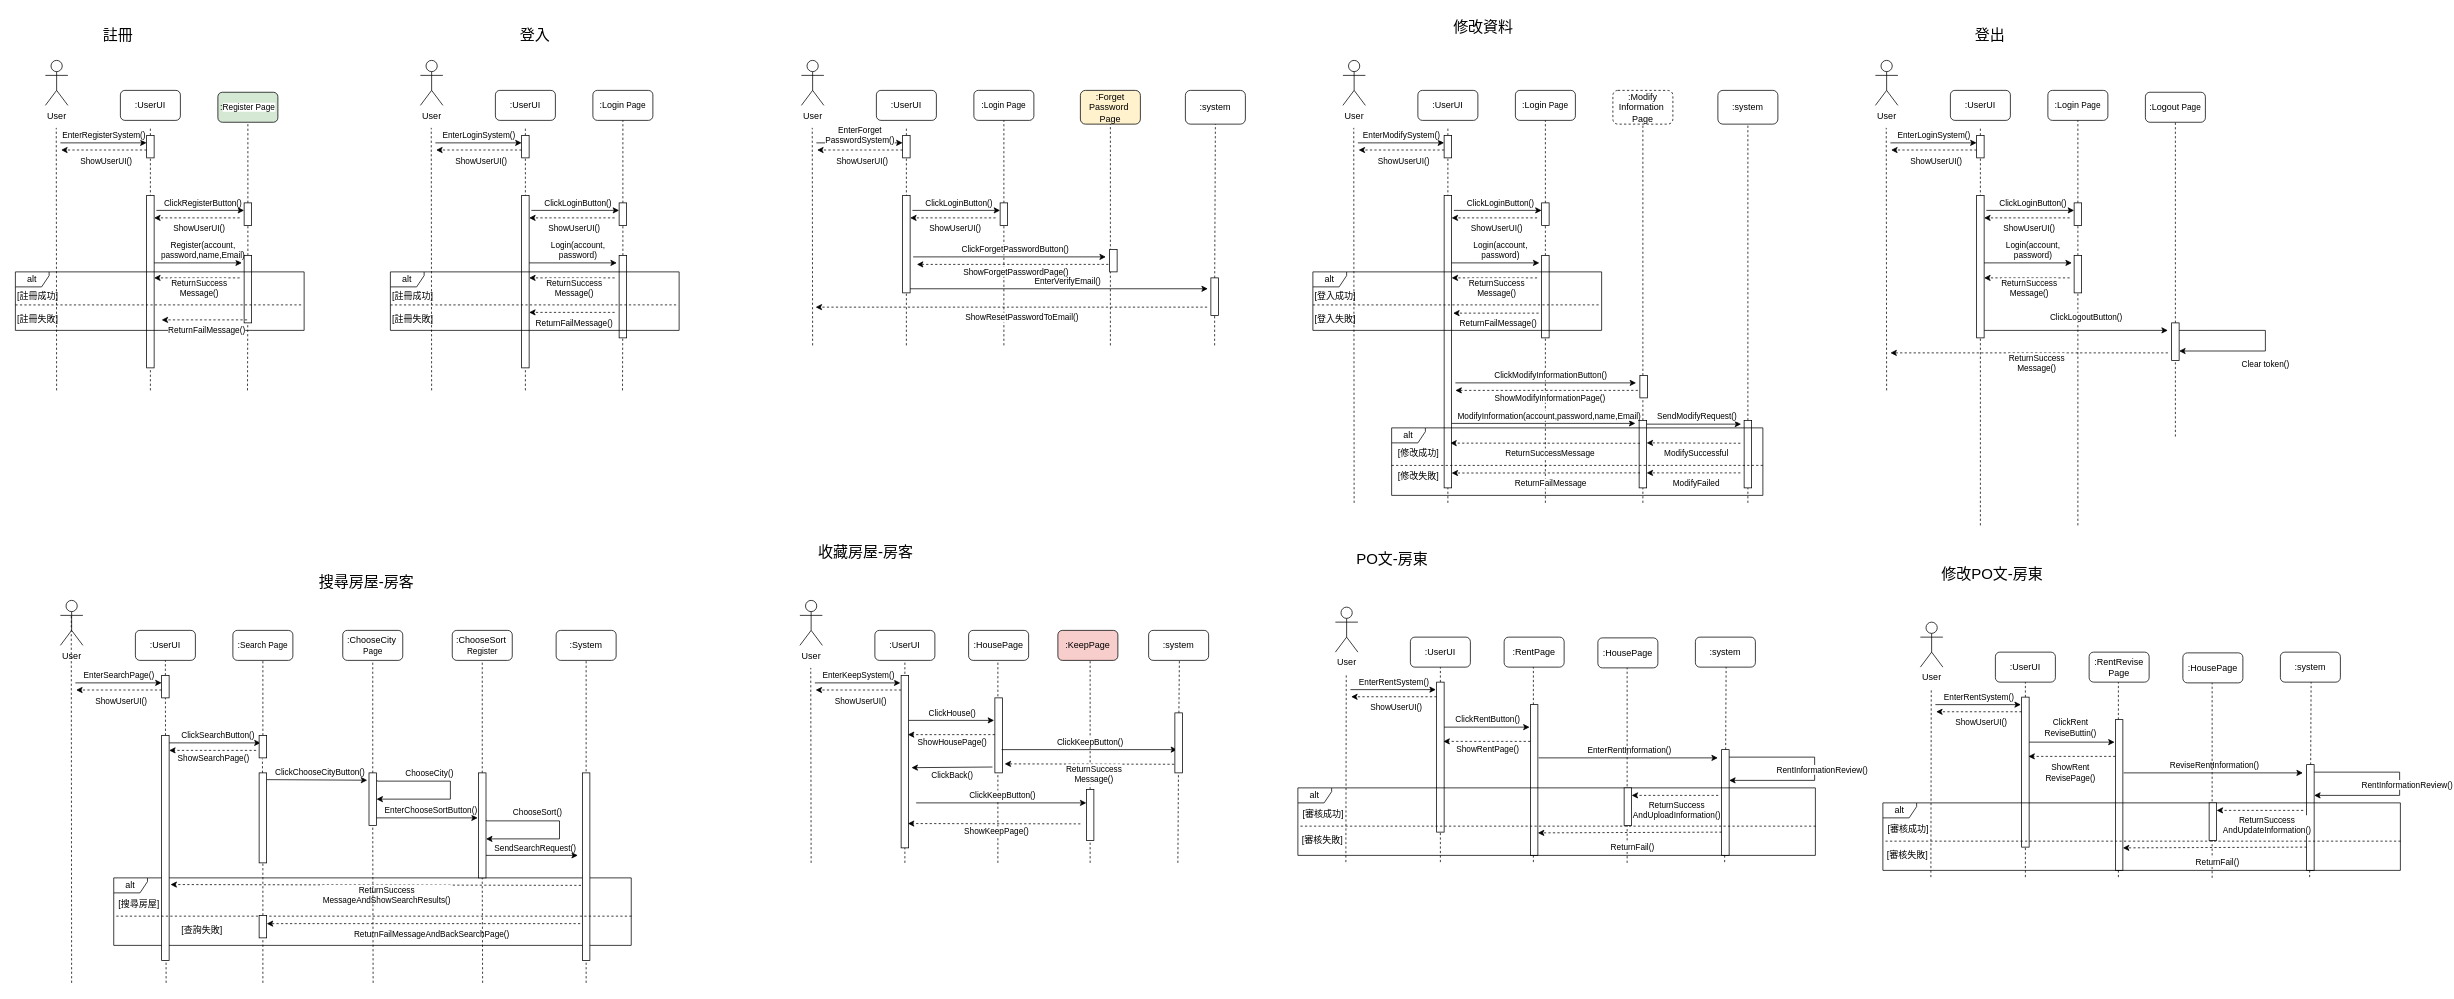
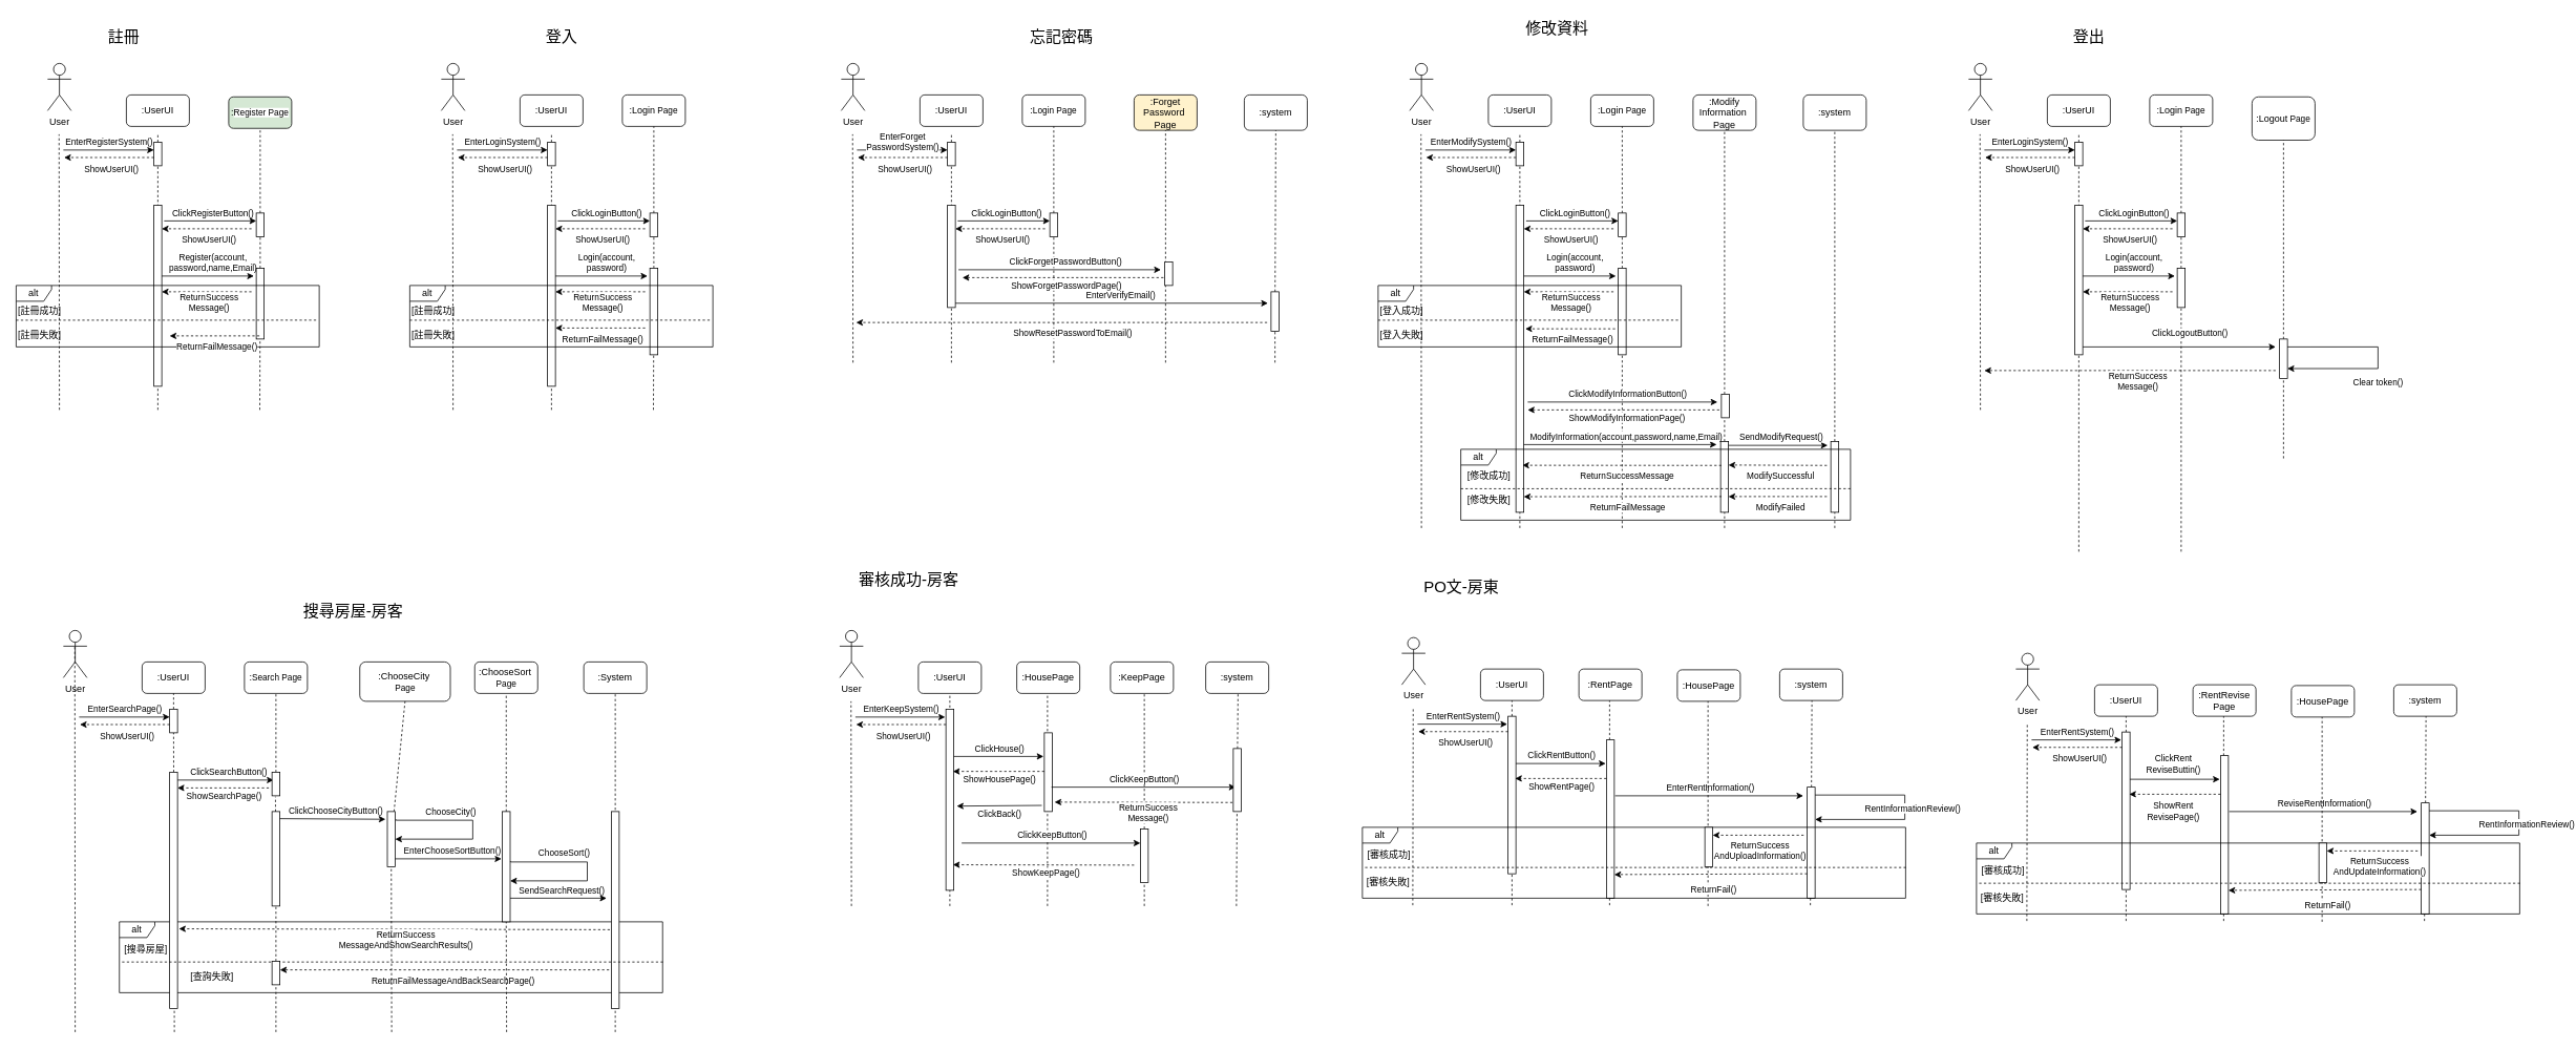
+ <mxCell id="143" value="&lt;font style=&quot;font-size: 20px;&quot;&gt;忘記密碼&lt;/font&gt;" style="text;html=1;align=center;verticalAlign=middle;whiteSpace=wrap;rounded=0;" parent="1" vertex="1"><mxGeometry x="1298" y="30" width="100" height="30" as="geometry" /></mxCell>
- <mxCell id="112" value=":&lt;span style=&quot;text-wrap: nowrap;&quot;&gt;Modify&lt;/span&gt;&lt;div&gt;&lt;span style=&quot;text-wrap: nowrap;&quot;&gt;Information&lt;/span&gt;&lt;span style=&quot;background-color: initial; text-wrap: nowrap;&quot;&gt;&amp;nbsp;&lt;/span&gt;&lt;div&gt;&lt;div&gt;&lt;span style=&quot;text-wrap: nowrap;&quot;&gt;Page&lt;/span&gt;&lt;/div&gt;&lt;/div&gt;&lt;/div&gt;" style="rounded=1;whiteSpace=wrap;html=1;dashed=1;" parent="1" vertex="1"><mxGeometry x="2150" y="120" width="80" height="45" as="geometry" /></mxCell>
+ <mxCell id="112" value=":&lt;span style=&quot;text-wrap: nowrap;&quot;&gt;Modify&lt;/span&gt;&lt;div&gt;&lt;span style=&quot;text-wrap: nowrap;&quot;&gt;Information&lt;/span&gt;&lt;span style=&quot;background-color: initial; text-wrap: nowrap;&quot;&gt;&amp;nbsp;&lt;/span&gt;&lt;div&gt;&lt;div&gt;&lt;span style=&quot;text-wrap: nowrap;&quot;&gt;Page&lt;/span&gt;&lt;/div&gt;&lt;/div&gt;&lt;/div&gt;" style="rounded=1;whiteSpace=wrap;html=1;" parent="1" vertex="1"><mxGeometry x="2150" y="120" width="80" height="45" as="geometry" /></mxCell>
- <mxCell id="188" value=":Logout&lt;span style=&quot;font-size: 11px; text-wrap: nowrap; background-color: rgb(255, 255, 255);&quot;&gt;&amp;nbsp;Page&lt;/span&gt;" style="rounded=1;whiteSpace=wrap;html=1;" parent="1" vertex="1"><mxGeometry x="2860" y="122.5" width="80" height="40" as="geometry" /></mxCell>
+ <mxCell id="188" value=":Logout&lt;span style=&quot;font-size: 11px; text-wrap: nowrap; background-color: rgb(255, 255, 255);&quot;&gt;&amp;nbsp;Page&lt;/span&gt;" style="rounded=1;whiteSpace=wrap;html=1;" parent="1" vertex="1"><mxGeometry x="2860" y="122.5" width="80" height="55" as="geometry" /></mxCell>
- <mxCell id="167" value="&lt;span style=&quot;font-size: 20px;&quot;&gt;收藏房屋-房客&lt;/span&gt;" style="text;html=1;align=center;verticalAlign=middle;whiteSpace=wrap;rounded=0;" parent="1" vertex="1"><mxGeometry x="1088" y="720" width="132" height="30" as="geometry" /></mxCell>
+ <mxCell id="167" value="&lt;span style=&quot;font-size: 20px;&quot;&gt;審核成功-房客&lt;/span&gt;" style="text;html=1;align=center;verticalAlign=middle;whiteSpace=wrap;rounded=0;" parent="1" vertex="1"><mxGeometry x="1088" y="720" width="132" height="30" as="geometry" /></mxCell>
- <mxCell id="257" value="&lt;span style=&quot;font-size: 20px;&quot;&gt;修改PO文-房東&lt;/span&gt;" style="text;html=1;align=center;verticalAlign=middle;whiteSpace=wrap;rounded=0;" parent="1" vertex="1"><mxGeometry x="2582" y="749" width="148" height="30" as="geometry" /></mxCell>
- <mxCell id="166" value="搜尋房屋-房客" style="text;html=1;align=center;verticalAlign=middle;whiteSpace=wrap;rounded=0;fontSize=20;" parent="1" vertex="1"><mxGeometry x="415.5" y="760" width="144.5" height="30" as="geometry" /></mxCell>
+ <mxCell id="166" value="搜尋房屋-房客" style="text;html=1;align=center;verticalAlign=middle;whiteSpace=wrap;rounded=0;fontSize=20;" parent="1" vertex="1"><mxGeometry x="375.5" y="760" width="144.5" height="30" as="geometry" /></mxCell>
- <mxCell id="131" value=":ChooseCity&lt;span style=&quot;font-size: 11px; text-wrap: nowrap; background-color: rgb(255, 255, 255);&quot;&gt;&amp;nbsp;&lt;/span&gt;&lt;div&gt;&lt;span style=&quot;font-size: 11px; text-wrap: nowrap; background-color: rgb(255, 255, 255);&quot;&gt;Page&lt;/span&gt;&lt;/div&gt;" style="rounded=1;whiteSpace=wrap;html=1;" parent="1" vertex="1"><mxGeometry x="456.5" y="840" width="80" height="40" as="geometry" /></mxCell>
+ <mxCell id="131" value=":ChooseCity&lt;span style=&quot;font-size: 11px; text-wrap: nowrap; background-color: rgb(255, 255, 255);&quot;&gt;&amp;nbsp;&lt;/span&gt;&lt;div&gt;&lt;span style=&quot;font-size: 11px; text-wrap: nowrap; background-color: rgb(255, 255, 255);&quot;&gt;Page&lt;/span&gt;&lt;/div&gt;" style="rounded=1;whiteSpace=wrap;html=1;" parent="1" vertex="1"><mxGeometry x="456.5" y="840" width="115" height="50" as="geometry" /></mxCell>
- <mxCell id="198" value=":ChooseSort&lt;span style=&quot;font-size: 11px; text-wrap: nowrap; background-color: rgb(255, 255, 255);&quot;&gt;&amp;nbsp;&lt;/span&gt;&lt;div&gt;&lt;span style=&quot;font-size: 11px; text-wrap: nowrap; background-color: rgb(255, 255, 255);&quot;&gt;Register&lt;/span&gt;&lt;/div&gt;" style="rounded=1;whiteSpace=wrap;html=1;" parent="1" vertex="1"><mxGeometry x="602.5" y="840" width="80" height="40" as="geometry" /></mxCell>
+ <mxCell id="198" value=":ChooseSort&lt;span style=&quot;font-size: 11px; text-wrap: nowrap; background-color: rgb(255, 255, 255);&quot;&gt;&amp;nbsp;&lt;/span&gt;&lt;div&gt;&lt;span style=&quot;font-size: 11px; text-wrap: nowrap; background-color: rgb(255, 255, 255);&quot;&gt;Page&lt;/span&gt;&lt;/div&gt;" style="rounded=1;whiteSpace=wrap;html=1;" parent="1" vertex="1"><mxGeometry x="602.5" y="840" width="80" height="40" as="geometry" /></mxCell>
- <mxCell id="148" value=":KeepPage" style="rounded=1;whiteSpace=wrap;html=1;fillColor=#f8cecc;" parent="1" vertex="1"><mxGeometry x="1410" y="840" width="80" height="40" as="geometry" /></mxCell>
+ <mxCell id="148" value=":KeepPage" style="rounded=1;whiteSpace=wrap;html=1;" parent="1" vertex="1"><mxGeometry x="1410" y="840" width="80" height="40" as="geometry" /></mxCell>
